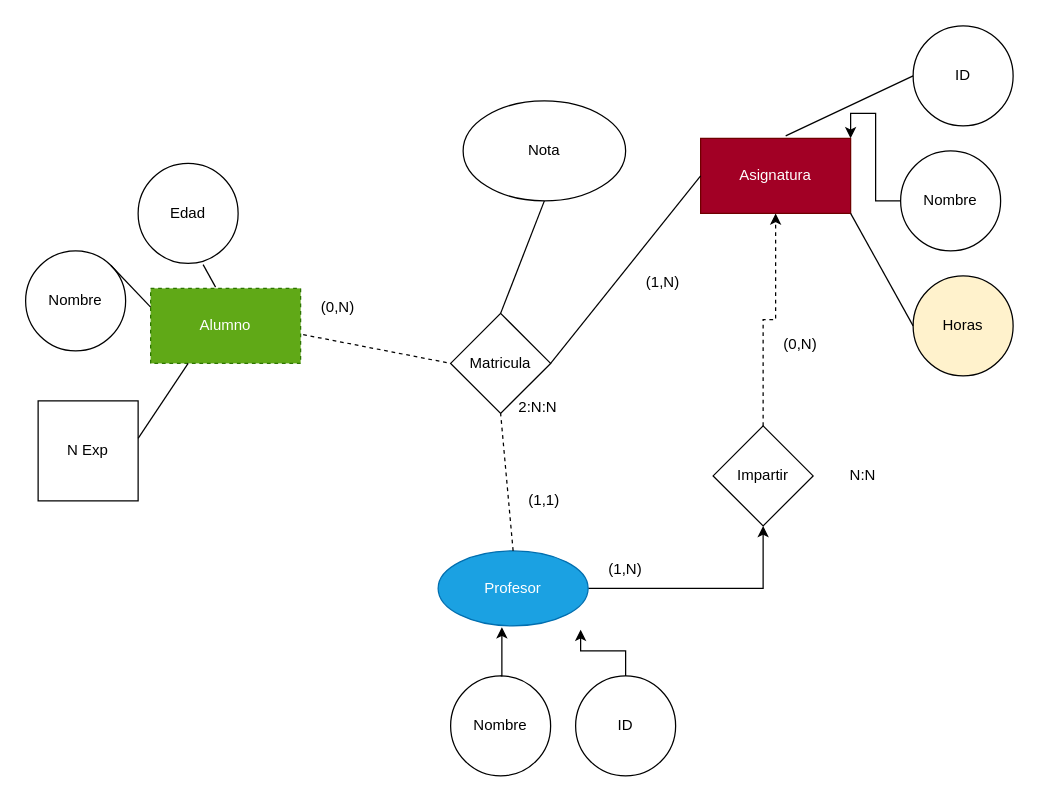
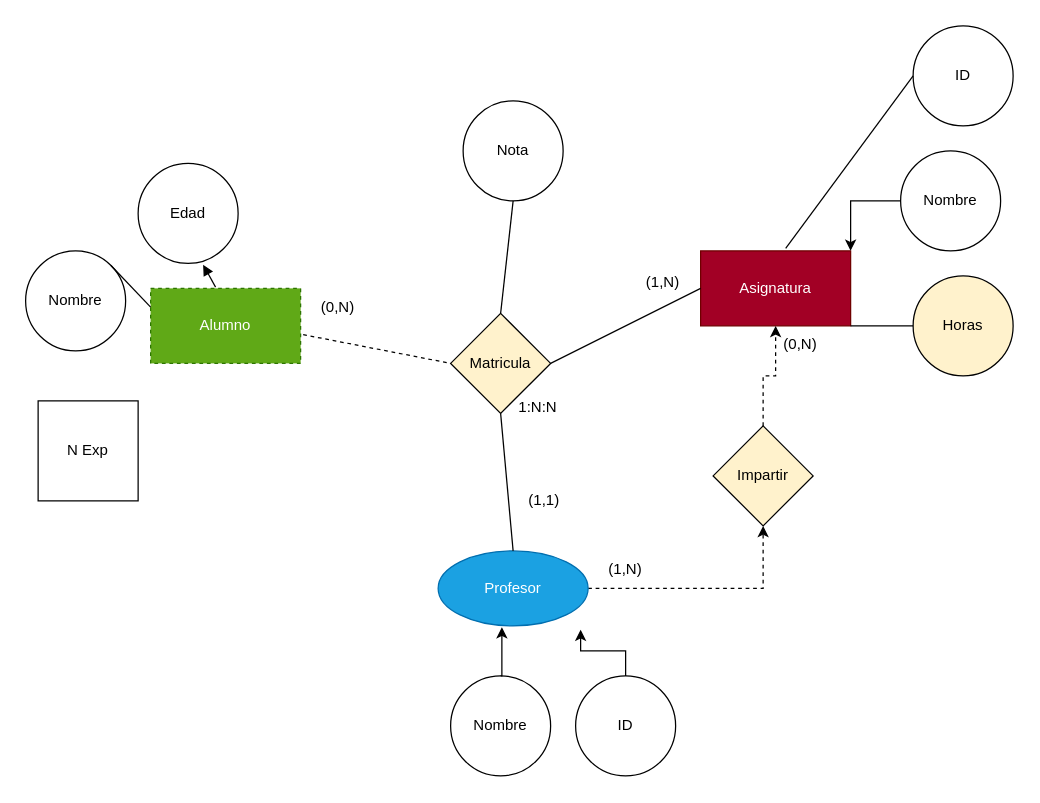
- <mxCell id="7" value="Nota" style="ellipse;whiteSpace=wrap;html=1;aspect=fixed;" vertex="1" parent="1"><mxGeometry x="370" y="80" width="130" height="80" as="geometry" /></mxCell>
+ <mxCell id="7" value="Nota" style="ellipse;whiteSpace=wrap;html=1;aspect=fixed;" vertex="1" parent="1"><mxGeometry x="370" y="80" width="80" height="80" as="geometry" /></mxCell>
- <mxCell id="3" value="Asignatura" style="rounded=0;whiteSpace=wrap;html=1;fillColor=#a20025;strokeColor=#6F0000;fontColor=#ffffff;" vertex="1" parent="1"><mxGeometry x="560" y="110" width="120" height="60" as="geometry" /></mxCell>
+ <mxCell id="3" value="Asignatura" style="rounded=0;whiteSpace=wrap;html=1;fillColor=#a20025;strokeColor=#6F0000;fontColor=#ffffff;" vertex="1" parent="1"><mxGeometry x="560" y="200" width="120" height="60" as="geometry" /></mxCell>
- <mxCell id="27" value="" style="endArrow=none;html=1;rounded=0;exitX=0.433;exitY=-0.017;exitDx=0;exitDy=0;exitPerimeter=0;entryX=0.65;entryY=1.013;entryDx=0;entryDy=0;entryPerimeter=0;" edge="1" parent="1" source="2" target="11"><mxGeometry width="50" height="50" relative="1" as="geometry"><mxPoint x="180" y="220" as="sourcePoint" /><mxPoint x="220" y="160" as="targetPoint" /></mxGeometry></mxCell>
+ <mxCell id="27" value="" style="endArrow=block;html=1;rounded=0;exitX=0.433;exitY=-0.017;exitDx=0;exitDy=0;exitPerimeter=0;entryX=0.65;entryY=1.013;entryDx=0;entryDy=0;entryPerimeter=0;" edge="1" parent="1" source="2" target="11"><mxGeometry width="50" height="50" relative="1" as="geometry"><mxPoint x="180" y="220" as="sourcePoint" /><mxPoint x="220" y="160" as="targetPoint" /></mxGeometry></mxCell>
- <mxCell id="6" value="Matricula" style="rhombus;whiteSpace=wrap;html=1;" vertex="1" parent="1"><mxGeometry x="360" y="250" width="80" height="80" as="geometry" /></mxCell>
+ <mxCell id="6" value="Matricula" style="rhombus;whiteSpace=wrap;html=1;fillColor=#fff2cc;" vertex="1" parent="1"><mxGeometry x="360" y="250" width="80" height="80" as="geometry" /></mxCell>
- <mxCell id="26" value="" style="endArrow=none;html=1;rounded=0;exitX=1;exitY=0.375;exitDx=0;exitDy=0;exitPerimeter=0;entryX=0.25;entryY=1;entryDx=0;entryDy=0;" edge="1" parent="1" source="13" target="2"><mxGeometry width="50" height="50" relative="1" as="geometry"><mxPoint x="130" y="370" as="sourcePoint" /><mxPoint x="180" y="320" as="targetPoint" /></mxGeometry></mxCell>
- <mxCell id="36" value="2:N:N" style="text;strokeColor=none;align=center;fillColor=none;html=1;verticalAlign=middle;whiteSpace=wrap;rounded=0;" vertex="1" parent="1"><mxGeometry x="400" y="310" width="60" height="30" as="geometry" /></mxCell>
+ <mxCell id="36" value="1:N:N" style="text;strokeColor=none;align=center;fillColor=none;html=1;verticalAlign=middle;whiteSpace=wrap;rounded=0;" vertex="1" parent="1"><mxGeometry x="400" y="310" width="60" height="30" as="geometry" /></mxCell>
- <mxCell id="15" value="Impartir" style="rhombus;whiteSpace=wrap;html=1;" vertex="1" parent="1"><mxGeometry x="570" y="340" width="80" height="80" as="geometry" /></mxCell>
+ <mxCell id="15" value="Impartir" style="rhombus;whiteSpace=wrap;html=1;fillColor=#fff2cc;" vertex="1" parent="1"><mxGeometry x="570" y="340" width="80" height="80" as="geometry" /></mxCell>
- <mxCell id="35" value="N:N" style="text;strokeColor=none;align=center;fillColor=none;html=1;verticalAlign=middle;whiteSpace=wrap;rounded=0;" vertex="1" parent="1"><mxGeometry x="660" y="365" width="60" height="30" as="geometry" /></mxCell>
- <mxCell id="30" value="" style="endArrow=none;html=1;rounded=0;entryX=0.5;entryY=1;entryDx=0;entryDy=0;exitX=0.5;exitY=0;exitDx=0;exitDy=0;dashed=1;" edge="1" parent="1" source="5" target="6"><mxGeometry width="50" height="50" relative="1" as="geometry"><mxPoint x="405" y="420" as="sourcePoint" /><mxPoint x="415" y="330" as="targetPoint" /></mxGeometry></mxCell>
+ <mxCell id="30" value="" style="endArrow=none;html=1;rounded=0;entryX=0.5;entryY=1;entryDx=0;entryDy=0;exitX=0.5;exitY=0;exitDx=0;exitDy=0;" edge="1" parent="1" source="5" target="6"><mxGeometry width="50" height="50" relative="1" as="geometry"><mxPoint x="405" y="420" as="sourcePoint" /><mxPoint x="415" y="330" as="targetPoint" /></mxGeometry></mxCell>
- <mxCell id="4" style="edgeStyle=orthogonalEdgeStyle;rounded=0;orthogonalLoop=1;jettySize=auto;html=1;exitX=1;exitY=0.5;exitDx=0;exitDy=0;" edge="1" parent="1" source="5" target="15"><mxGeometry relative="1" as="geometry" /></mxCell>
+ <mxCell id="4" style="edgeStyle=orthogonalEdgeStyle;rounded=0;orthogonalLoop=1;jettySize=auto;html=1;exitX=1;exitY=0.5;exitDx=0;exitDy=0;dashed=1;" edge="1" parent="1" source="5" target="15"><mxGeometry relative="1" as="geometry" /></mxCell>
